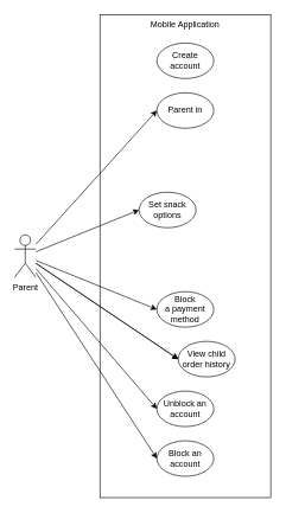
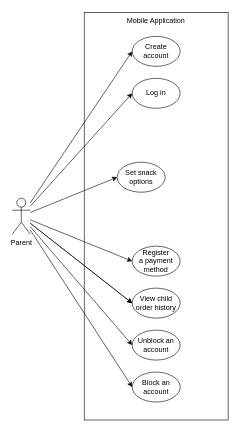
- <mxCell id="12" value="Parent in" style="ellipse;whiteSpace=wrap;html=1;" parent="1" vertex="1"><mxGeometry x="220" y="130" width="80" height="50" as="geometry" /></mxCell>
+ <mxCell id="12" value="Log in" style="ellipse;whiteSpace=wrap;html=1;" parent="1" vertex="1"><mxGeometry x="220" y="130" width="80" height="50" as="geometry" /></mxCell>
+ <mxCell id="3" style="rounded=0;orthogonalLoop=1;jettySize=auto;html=1;entryX=0;entryY=0.5;entryDx=0;entryDy=0;" parent="1" source="10" target="11" edge="1"><mxGeometry relative="1" as="geometry" /></mxCell>
- <mxCell id="16" value="Block&lt;br&gt;a payment method" style="ellipse;whiteSpace=wrap;html=1;" parent="1" vertex="1"><mxGeometry x="220" y="410" width="80" height="50" as="geometry" /></mxCell>
+ <mxCell id="16" value="Register&lt;br&gt;a payment method" style="ellipse;whiteSpace=wrap;html=1;" parent="1" vertex="1"><mxGeometry x="220" y="410" width="80" height="50" as="geometry" /></mxCell>
- <mxCell id="18" value="View child order history" style="ellipse;whiteSpace=wrap;html=1;" parent="1" vertex="1"><mxGeometry x="250" y="480" width="80" height="50" as="geometry" /></mxCell>
+ <mxCell id="18" value="View child order history" style="ellipse;whiteSpace=wrap;html=1;" parent="1" vertex="1"><mxGeometry x="220" y="480" width="80" height="50" as="geometry" /></mxCell>
